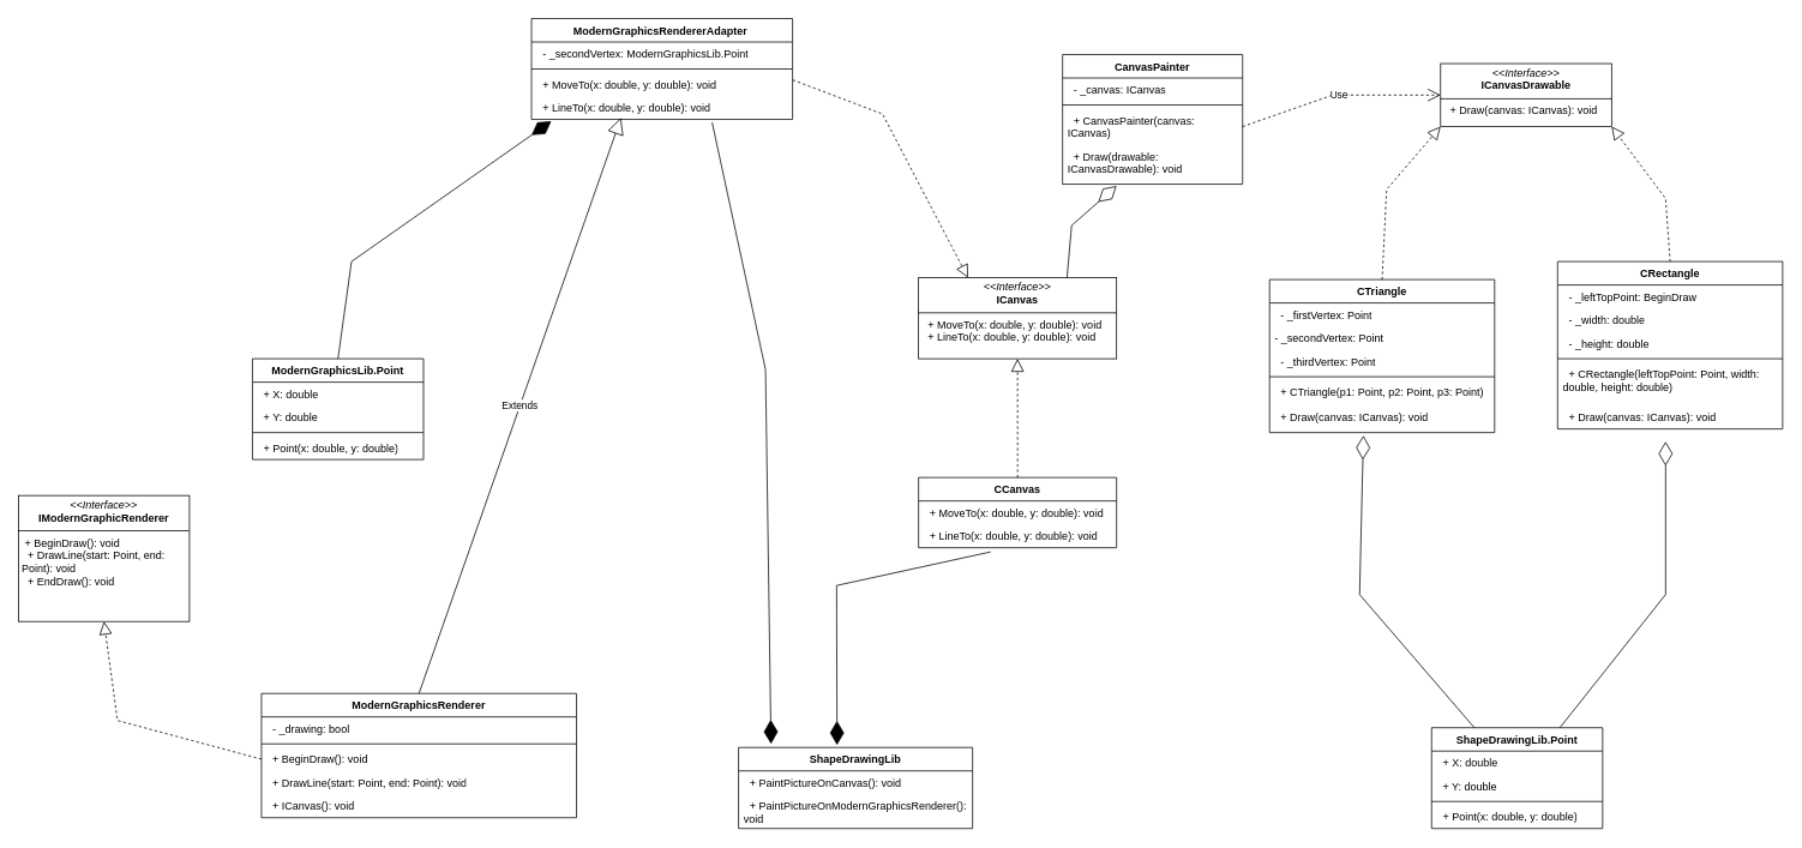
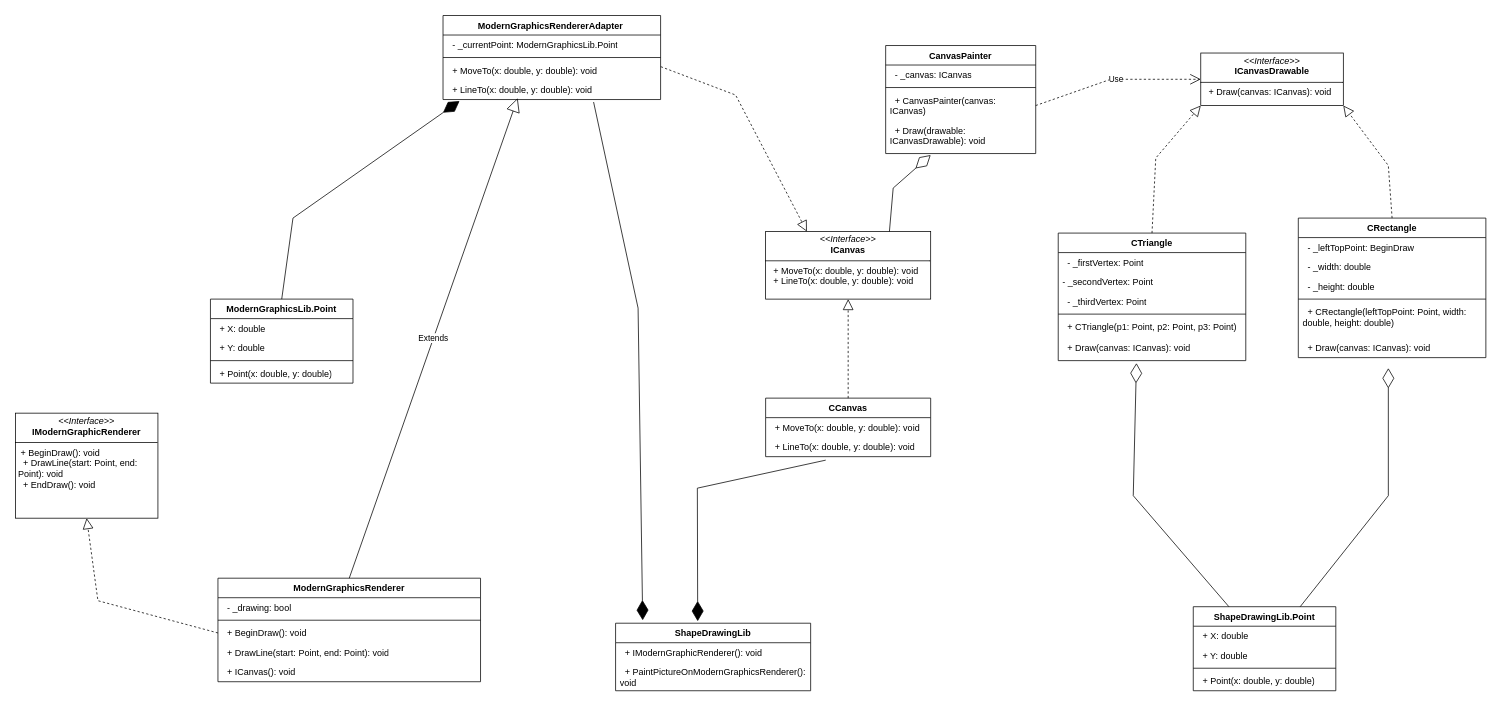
- <mxCell id="3" value="&amp;nbsp; - _secondVertex: ModernGraphicsLib.Point" style="text;strokeColor=none;fillColor=none;align=left;verticalAlign=top;spacingLeft=4;spacingRight=4;overflow=hidden;rotatable=0;points=[[0,0.5],[1,0.5]];portConstraint=eastwest;whiteSpace=wrap;html=1;" parent="2" vertex="1"><mxGeometry y="26" width="290" height="26" as="geometry" /></mxCell>
+ <mxCell id="3" value="&amp;nbsp; - _currentPoint: ModernGraphicsLib.Point" style="text;strokeColor=none;fillColor=none;align=left;verticalAlign=top;spacingLeft=4;spacingRight=4;overflow=hidden;rotatable=0;points=[[0,0.5],[1,0.5]];portConstraint=eastwest;whiteSpace=wrap;html=1;" parent="2" vertex="1"><mxGeometry y="26" width="290" height="26" as="geometry" /></mxCell>
- <mxCell id="8" value="&amp;nbsp; + PaintPictureOnCanvas(): void" style="text;strokeColor=none;fillColor=none;align=left;verticalAlign=top;spacingLeft=4;spacingRight=4;overflow=hidden;rotatable=0;points=[[0,0.5],[1,0.5]];portConstraint=eastwest;whiteSpace=wrap;html=1;" parent="7" vertex="1"><mxGeometry y="26" width="260" height="26" as="geometry" /></mxCell>
+ <mxCell id="8" value="&amp;nbsp; + IModernGraphicRenderer(): void" style="text;strokeColor=none;fillColor=none;align=left;verticalAlign=top;spacingLeft=4;spacingRight=4;overflow=hidden;rotatable=0;points=[[0,0.5],[1,0.5]];portConstraint=eastwest;whiteSpace=wrap;html=1;" parent="7" vertex="1"><mxGeometry y="26" width="260" height="26" as="geometry" /></mxCell>
